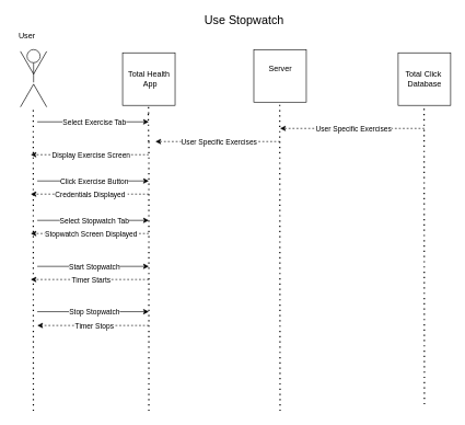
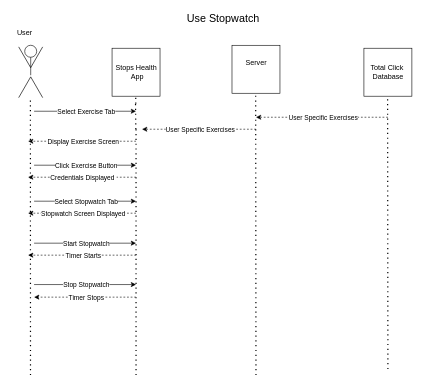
- <mxCell id="16" value="Total Health&lt;br&gt;&amp;nbsp;App" style="text;html=1;resizable=0;autosize=1;align=center;verticalAlign=middle;points=[];fillColor=none;strokeColor=none;rounded=0;" parent="1" vertex="1"><mxGeometry x="186" y="104.91" width="80" height="30" as="geometry" /></mxCell>
+ <mxCell id="16" value="Stops Health&lt;br&gt;&amp;nbsp;App" style="text;html=1;resizable=0;autosize=1;align=center;verticalAlign=middle;points=[];fillColor=none;strokeColor=none;rounded=0;" parent="1" vertex="1"><mxGeometry x="186" y="104.91" width="80" height="30" as="geometry" /></mxCell>
